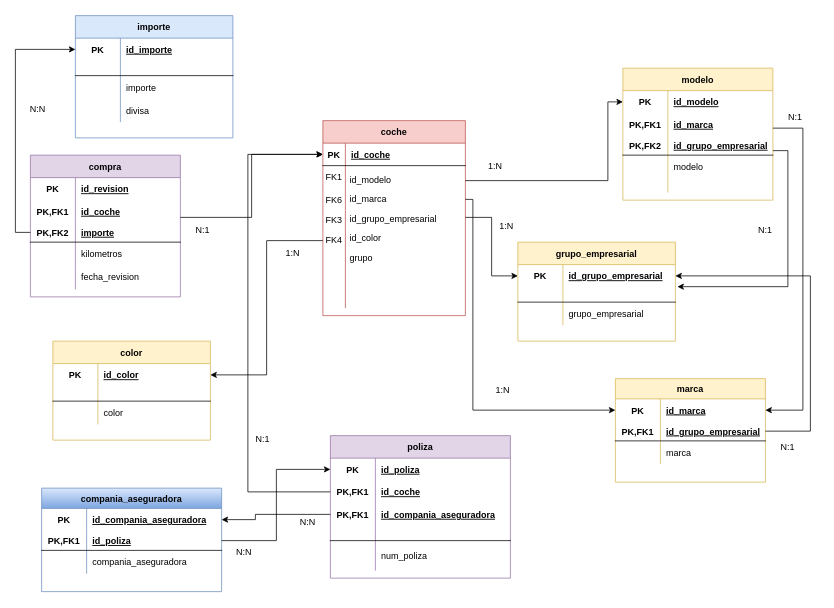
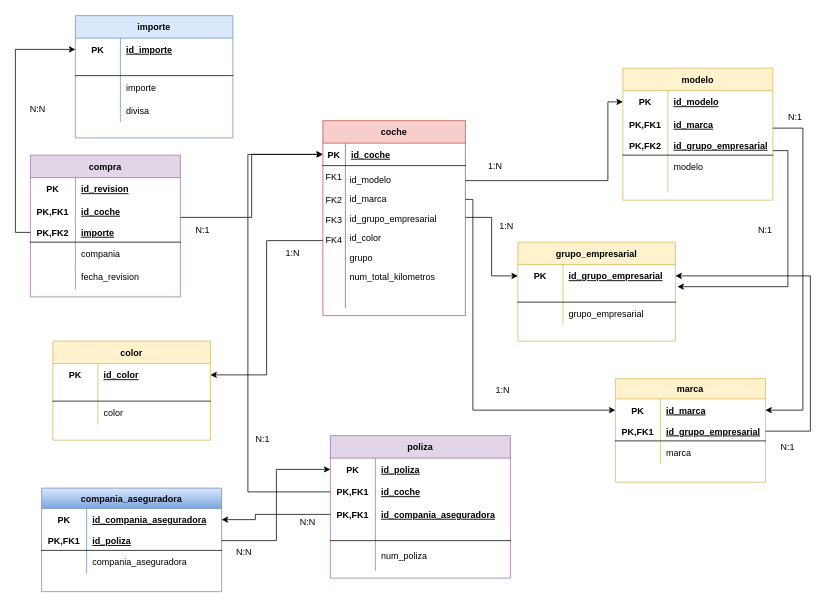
- <mxCell id="10" value="FK6" style="shape=partialRectangle;connectable=0;fillColor=none;top=0;left=0;bottom=0;right=0;editable=1;overflow=hidden;" vertex="1" parent="9"><mxGeometry width="30" height="30" as="geometry"><mxRectangle width="30" height="30" as="alternateBounds" /></mxGeometry></mxCell>
+ <mxCell id="10" value="FK2" style="shape=partialRectangle;connectable=0;fillColor=none;top=0;left=0;bottom=0;right=0;editable=1;overflow=hidden;" vertex="1" parent="9"><mxGeometry width="30" height="30" as="geometry"><mxRectangle width="30" height="30" as="alternateBounds" /></mxGeometry></mxCell>
- <mxCell id="107" value="kilometros" style="shape=partialRectangle;connectable=0;fillColor=none;top=0;left=0;bottom=0;right=0;align=left;spacingLeft=6;overflow=hidden;" vertex="1" parent="105"><mxGeometry x="60" width="140" height="30" as="geometry"><mxRectangle width="140" height="30" as="alternateBounds" /></mxGeometry></mxCell>
+ <mxCell id="107" value="compania" style="shape=partialRectangle;connectable=0;fillColor=none;top=0;left=0;bottom=0;right=0;align=left;spacingLeft=6;overflow=hidden;" vertex="1" parent="105"><mxGeometry x="60" width="140" height="30" as="geometry"><mxRectangle width="140" height="30" as="alternateBounds" /></mxGeometry></mxCell>
+ <mxCell id="20" value="num_total_kilometros" style="text;strokeColor=none;fillColor=none;align=left;verticalAlign=top;spacingLeft=4;spacingRight=4;overflow=hidden;rotatable=0;points=[[0,0.5],[1,0.5]];portConstraint=eastwest;" vertex="1" parent="1"><mxGeometry x="460" y="355" width="130" height="20" as="geometry" /></mxCell>
